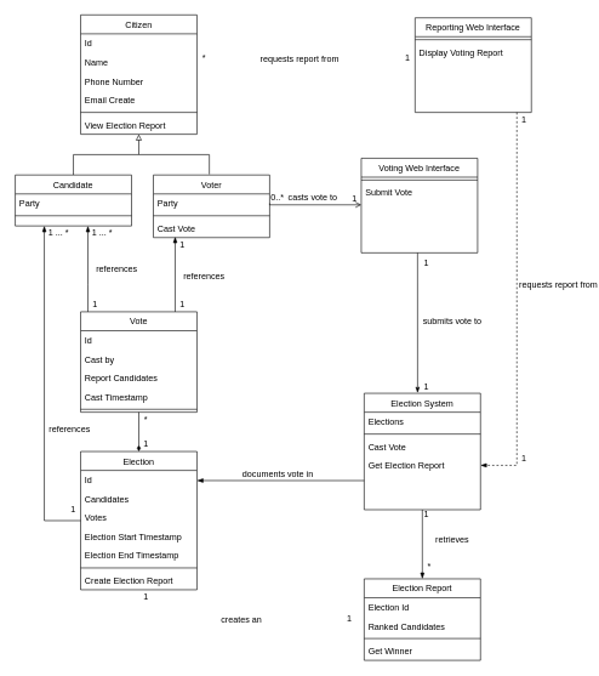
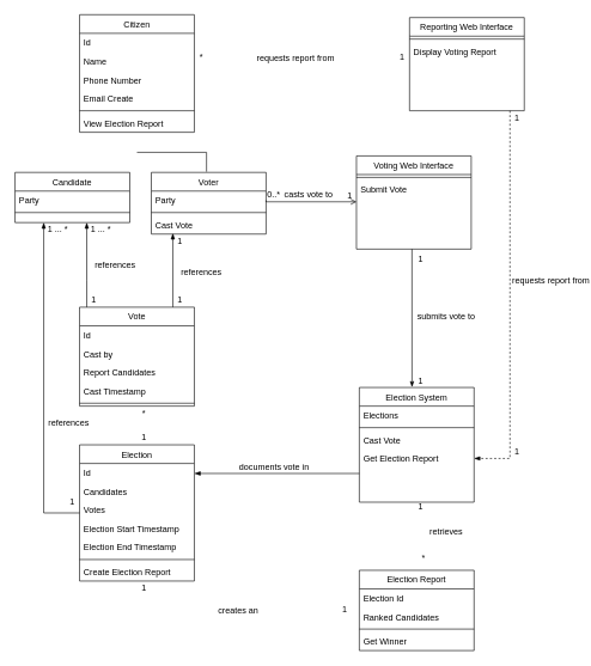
- <mxCell id="20" style="edgeStyle=orthogonalEdgeStyle;rounded=0;orthogonalLoop=1;jettySize=auto;html=1;entryX=0.5;entryY=1;entryDx=0;entryDy=0;endArrow=block;endFill=0;" parent="1" source="21" target="24" edge="1"><mxGeometry relative="1" as="geometry" /></mxCell>
- <mxCell id="6" style="edgeStyle=orthogonalEdgeStyle;rounded=0;orthogonalLoop=1;jettySize=auto;html=1;entryX=0.5;entryY=1;entryDx=0;entryDy=0;endArrow=none;endFill=0;startArrow=diamondThin;startFill=1;" parent="1" source="8" target="47" edge="1"><mxGeometry relative="1" as="geometry" /></mxCell>
- <mxCell id="36" style="edgeStyle=orthogonalEdgeStyle;rounded=0;orthogonalLoop=1;jettySize=auto;html=1;entryX=0.5;entryY=0;entryDx=0;entryDy=0;startArrow=none;startFill=0;endArrow=blockThin;endFill=1;" parent="1" source="37" target="64" edge="1"><mxGeometry relative="1" as="geometry" /></mxCell>
